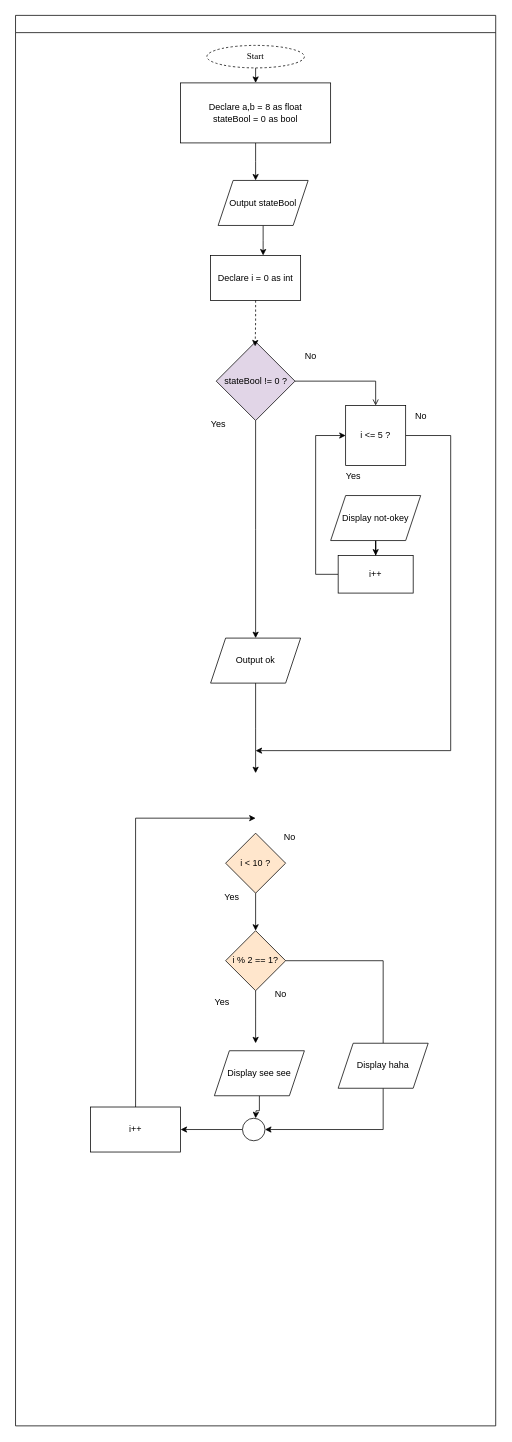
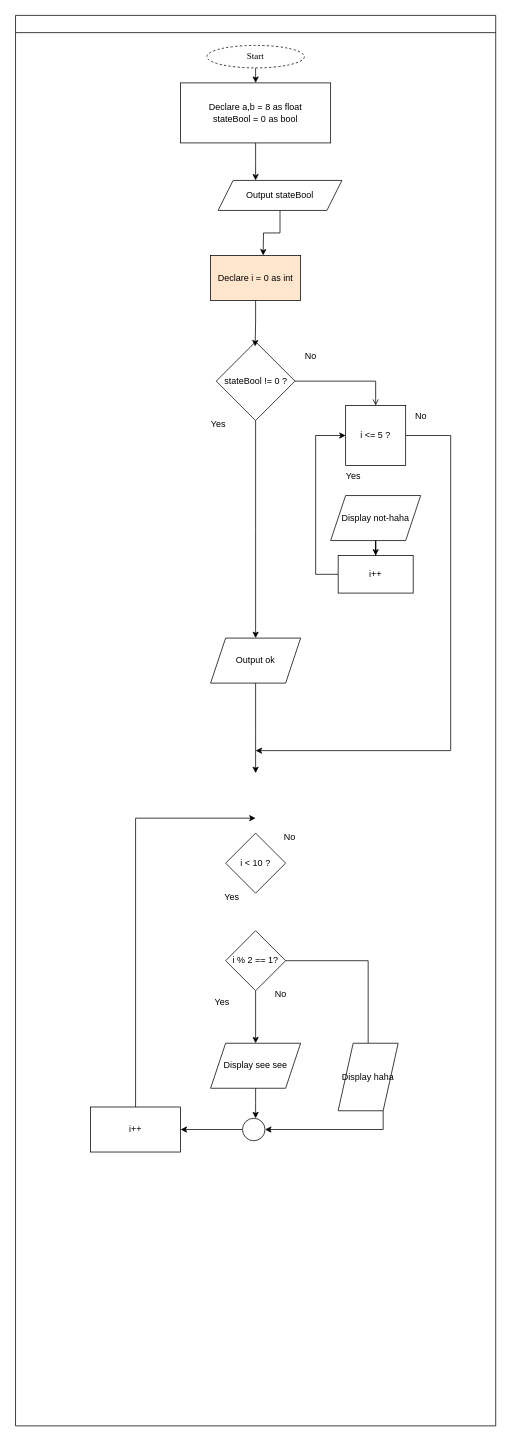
- <mxCell id="42" value="Output stateBool" style="shape=parallelogram;perimeter=parallelogramPerimeter;whiteSpace=wrap;html=1;fixedSize=1;" vertex="1" parent="1"><mxGeometry x="290" y="240" width="120" height="60" as="geometry" /></mxCell>
+ <mxCell id="42" value="Output stateBool" style="shape=parallelogram;perimeter=parallelogramPerimeter;whiteSpace=wrap;html=1;fixedSize=1;" vertex="1" parent="1"><mxGeometry x="290" y="240" width="165" height="40" as="geometry" /></mxCell>
- <mxCell id="7" value="Declare i = 0 as int" style="rounded=0;whiteSpace=wrap;html=1;" vertex="1" parent="2"><mxGeometry x="260" y="320" width="120" height="60" as="geometry" /></mxCell>
+ <mxCell id="7" value="Declare i = 0 as int" style="rounded=0;whiteSpace=wrap;html=1;fillColor=#ffe6cc;" vertex="1" parent="2"><mxGeometry x="260" y="320" width="120" height="60" as="geometry" /></mxCell>
- <mxCell id="13" style="edgeStyle=orthogonalEdgeStyle;rounded=0;orthogonalLoop=1;jettySize=auto;html=1;entryX=0.494;entryY=0.059;entryDx=0;entryDy=0;entryPerimeter=0;dashed=1;" edge="1" parent="2" source="7" target="10"><mxGeometry relative="1" as="geometry" /></mxCell>
+ <mxCell id="13" style="edgeStyle=orthogonalEdgeStyle;rounded=0;orthogonalLoop=1;jettySize=auto;html=1;entryX=0.494;entryY=0.059;entryDx=0;entryDy=0;entryPerimeter=0;" edge="1" parent="2" source="7" target="10"><mxGeometry relative="1" as="geometry" /></mxCell>
- <mxCell id="10" value="stateBool != 0 ?" style="rhombus;whiteSpace=wrap;html=1;fillColor=#e1d5e7;" vertex="1" parent="2"><mxGeometry x="267.5" y="435" width="105" height="105" as="geometry" /></mxCell>
+ <mxCell id="10" value="stateBool != 0 ?" style="rhombus;whiteSpace=wrap;html=1;" vertex="1" parent="2"><mxGeometry x="267.5" y="435" width="105" height="105" as="geometry" /></mxCell>
- <mxCell id="19" value="Display not-okey" style="shape=parallelogram;perimeter=parallelogramPerimeter;whiteSpace=wrap;html=1;fixedSize=1;" vertex="1" parent="2"><mxGeometry x="420" y="640" width="120" height="60" as="geometry" /></mxCell>
+ <mxCell id="19" value="Display not-haha" style="shape=parallelogram;perimeter=parallelogramPerimeter;whiteSpace=wrap;html=1;fixedSize=1;" vertex="1" parent="2"><mxGeometry x="420" y="640" width="120" height="60" as="geometry" /></mxCell>
- <mxCell id="23" value="i &amp;lt; 10 ?" style="rhombus;whiteSpace=wrap;html=1;fillColor=#ffe6cc;" vertex="1" parent="2"><mxGeometry x="280" y="1090" width="80" height="80" as="geometry" /></mxCell>
+ <mxCell id="23" value="i &amp;lt; 10 ?" style="rhombus;whiteSpace=wrap;html=1;" vertex="1" parent="2"><mxGeometry x="280" y="1090" width="80" height="80" as="geometry" /></mxCell>
- <mxCell id="22" style="edgeStyle=orthogonalEdgeStyle;rounded=0;orthogonalLoop=1;jettySize=auto;html=1;entryX=0.5;entryY=0;entryDx=0;entryDy=0;" edge="1" parent="2" source="23" target="28"><mxGeometry relative="1" as="geometry" /></mxCell>
- <mxCell id="28" value="i % 2 == 1?" style="rhombus;whiteSpace=wrap;html=1;fillColor=#ffe6cc;" vertex="1" parent="2"><mxGeometry x="280" y="1220" width="80" height="80" as="geometry" /></mxCell>
+ <mxCell id="28" value="i % 2 == 1?" style="rhombus;whiteSpace=wrap;html=1;" vertex="1" parent="2"><mxGeometry x="280" y="1220" width="80" height="80" as="geometry" /></mxCell>
- <mxCell id="36" value="Display haha" style="shape=parallelogram;perimeter=parallelogramPerimeter;whiteSpace=wrap;html=1;fixedSize=1;" vertex="1" parent="2"><mxGeometry x="430" y="1370" width="120" height="60" as="geometry" /></mxCell>
+ <mxCell id="36" value="Display haha" style="shape=parallelogram;perimeter=parallelogramPerimeter;whiteSpace=wrap;html=1;fixedSize=1;" vertex="1" parent="2"><mxGeometry x="430" y="1370" width="80" height="90" as="geometry" /></mxCell>
- <mxCell id="30" value="Display see see" style="shape=parallelogram;perimeter=parallelogramPerimeter;whiteSpace=wrap;html=1;fixedSize=1;" vertex="1" parent="2"><mxGeometry x="265" y="1380" width="120" height="60" as="geometry" /></mxCell>
+ <mxCell id="30" value="Display see see" style="shape=parallelogram;perimeter=parallelogramPerimeter;whiteSpace=wrap;html=1;fixedSize=1;" vertex="1" parent="2"><mxGeometry x="260" y="1370" width="120" height="60" as="geometry" /></mxCell>
